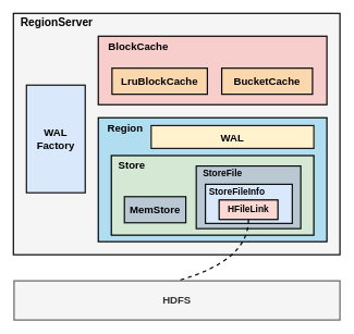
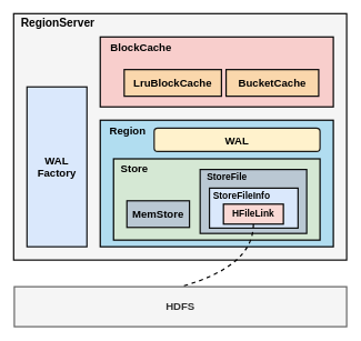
- <mxCell id="11" value="&lt;font style=&quot;font-size: 16px;&quot;&gt;&lt;b&gt;LruBlockCache&lt;/b&gt;&lt;/font&gt;" style="rounded=0;whiteSpace=wrap;html=1;strokeWidth=2;fillColor=#fad7ac;strokeColor=#0a0a0a;" parent="1" vertex="1"><mxGeometry x="171" y="104" width="146" height="40" as="geometry" /></mxCell>
+ <mxCell id="11" value="&lt;font style=&quot;font-size: 16px;&quot;&gt;&lt;b&gt;LruBlockCache&lt;/b&gt;&lt;/font&gt;" style="rounded=0;whiteSpace=wrap;html=1;strokeWidth=2;fillColor=#fad7ac;strokeColor=#0a0a0a;" parent="1" vertex="1"><mxGeometry x="186" y="104" width="146" height="40" as="geometry" /></mxCell>
- <mxCell id="18" value="&lt;b&gt;&lt;font style=&quot;font-size: 16px;&quot;&gt;WAL&lt;/font&gt;&lt;/b&gt;" style="rounded=0;whiteSpace=wrap;html=1;fillColor=#fff2cc;strokeColor=#1b1a18;strokeWidth=2;" parent="1" vertex="1"><mxGeometry x="231" y="192" width="249" height="35" as="geometry" /></mxCell>
+ <mxCell id="18" value="&lt;b&gt;&lt;font style=&quot;font-size: 16px;&quot;&gt;WAL&lt;/font&gt;&lt;/b&gt;" style="whiteSpace=wrap;html=1;fillColor=#fff2cc;strokeColor=#1b1a18;strokeWidth=2;rounded=1;" parent="1" vertex="1"><mxGeometry x="231" y="192" width="249" height="35" as="geometry" /></mxCell>
- <mxCell id="8" value="&lt;font style=&quot;font-size: 16px;&quot;&gt;&lt;b&gt;WAL&lt;br&gt;Factory&lt;/b&gt;&lt;/font&gt;" style="rounded=0;whiteSpace=wrap;html=1;strokeWidth=2;fillColor=#dae8fc;strokeColor=#111213;" parent="1" vertex="1"><mxGeometry x="40" y="130" width="90" height="165" as="geometry" /></mxCell>
+ <mxCell id="8" value="&lt;font style=&quot;font-size: 16px;&quot;&gt;&lt;b&gt;WAL&lt;br&gt;Factory&lt;/b&gt;&lt;/font&gt;" style="rounded=0;whiteSpace=wrap;html=1;strokeWidth=2;fillColor=#dae8fc;strokeColor=#111213;" parent="1" vertex="1"><mxGeometry x="40" y="130" width="90" height="240" as="geometry" /></mxCell>
